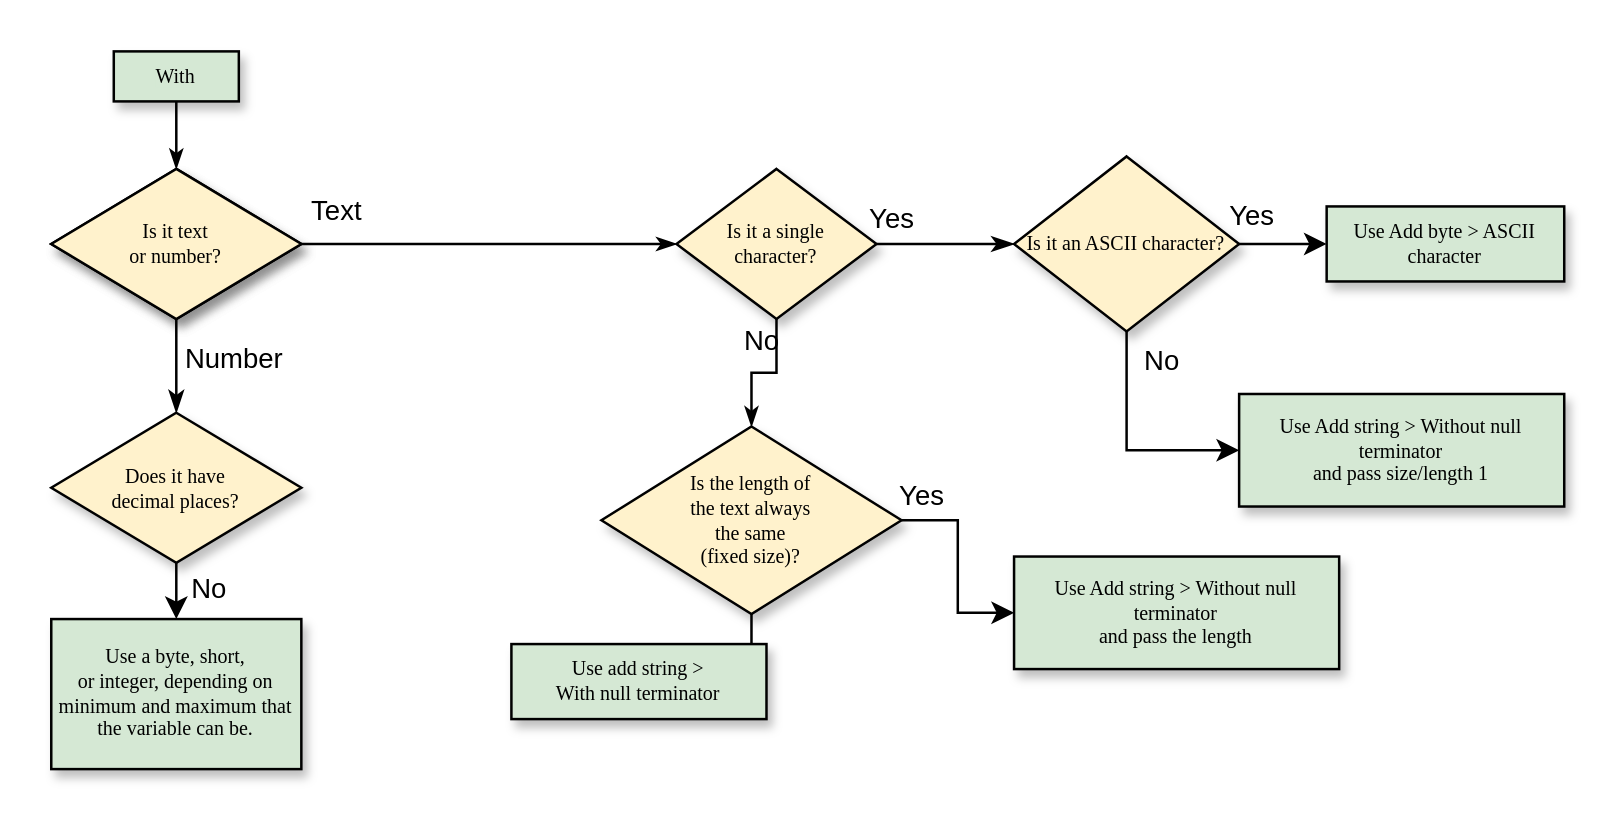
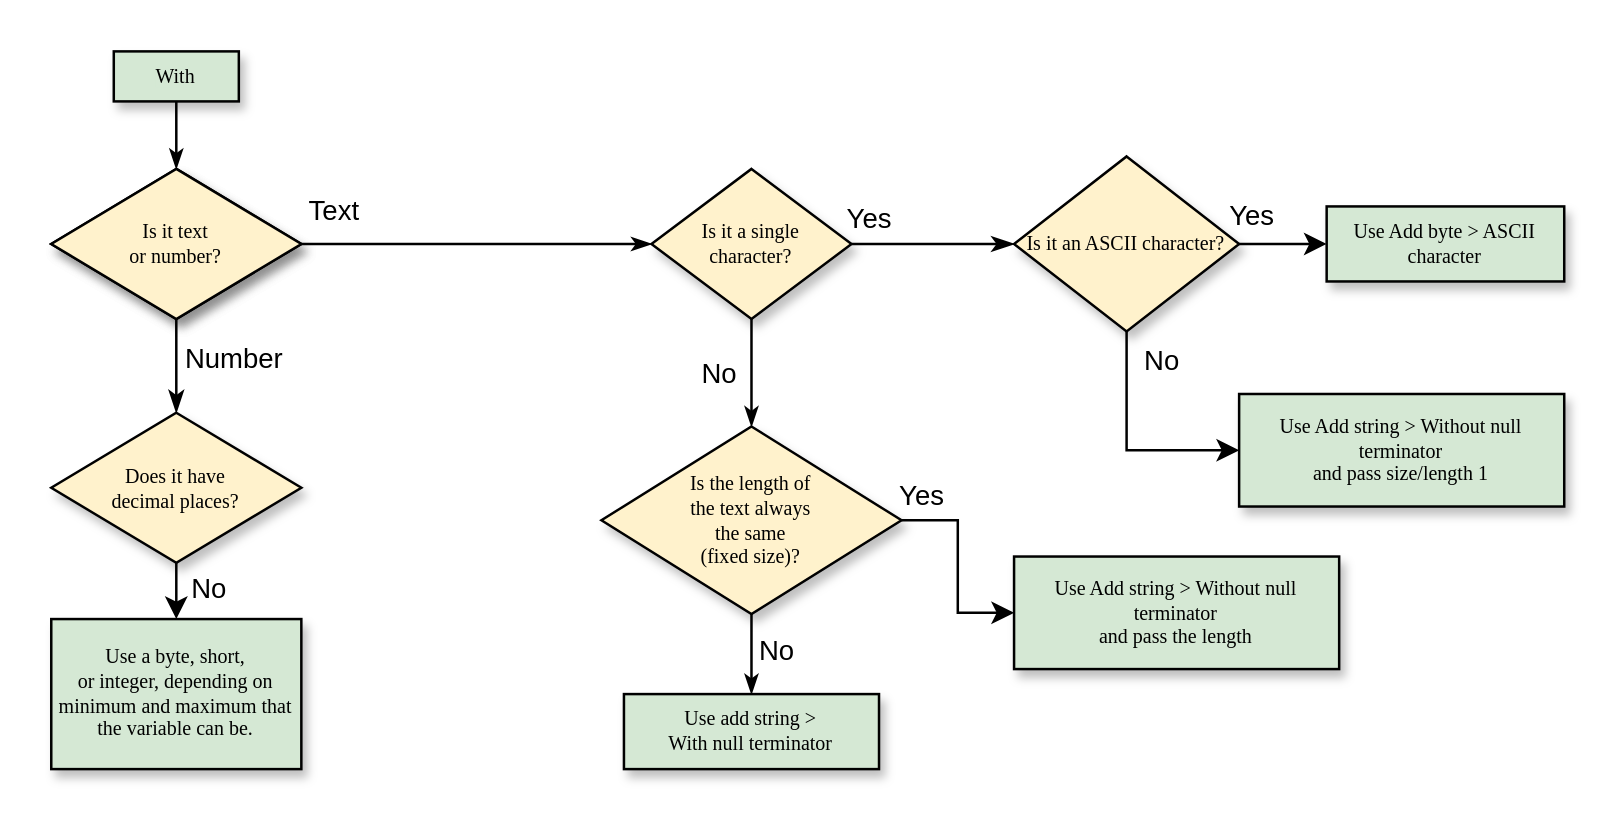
- <mxCell id="9" value="Is it a single&lt;br&gt;character?" style="rhombus;whiteSpace=wrap;html=1;rounded=0;shadow=1;labelBackgroundColor=none;strokeWidth=1;fontFamily=Verdana;fontSize=8;align=center;fillColor=#fff2cc;" parent="1" vertex="1"><mxGeometry x="270" y="67" width="80" height="60" as="geometry" /></mxCell>
+ <mxCell id="9" value="Is it a single&lt;br&gt;character?" style="rhombus;whiteSpace=wrap;html=1;rounded=0;shadow=1;labelBackgroundColor=none;strokeWidth=1;fontFamily=Verdana;fontSize=8;align=center;fillColor=#fff2cc;" parent="1" vertex="1"><mxGeometry x="260" y="67" width="80" height="60" as="geometry" /></mxCell>
- <mxCell id="11" value="Use add string &amp;gt;&lt;br&gt;With null terminator" style="whiteSpace=wrap;html=1;rounded=0;shadow=1;labelBackgroundColor=none;strokeWidth=1;fontFamily=Verdana;fontSize=8;align=center;spacing=3;fillColor=#d5e8d4;" parent="1" vertex="1"><mxGeometry x="204" y="257" width="102" height="30" as="geometry" /></mxCell>
+ <mxCell id="11" value="Use add string &amp;gt;&lt;br&gt;With null terminator" style="whiteSpace=wrap;html=1;rounded=0;shadow=1;labelBackgroundColor=none;strokeWidth=1;fontFamily=Verdana;fontSize=8;align=center;spacing=3;fillColor=#d5e8d4;" parent="1" vertex="1"><mxGeometry x="249" y="277" width="102" height="30" as="geometry" /></mxCell>
